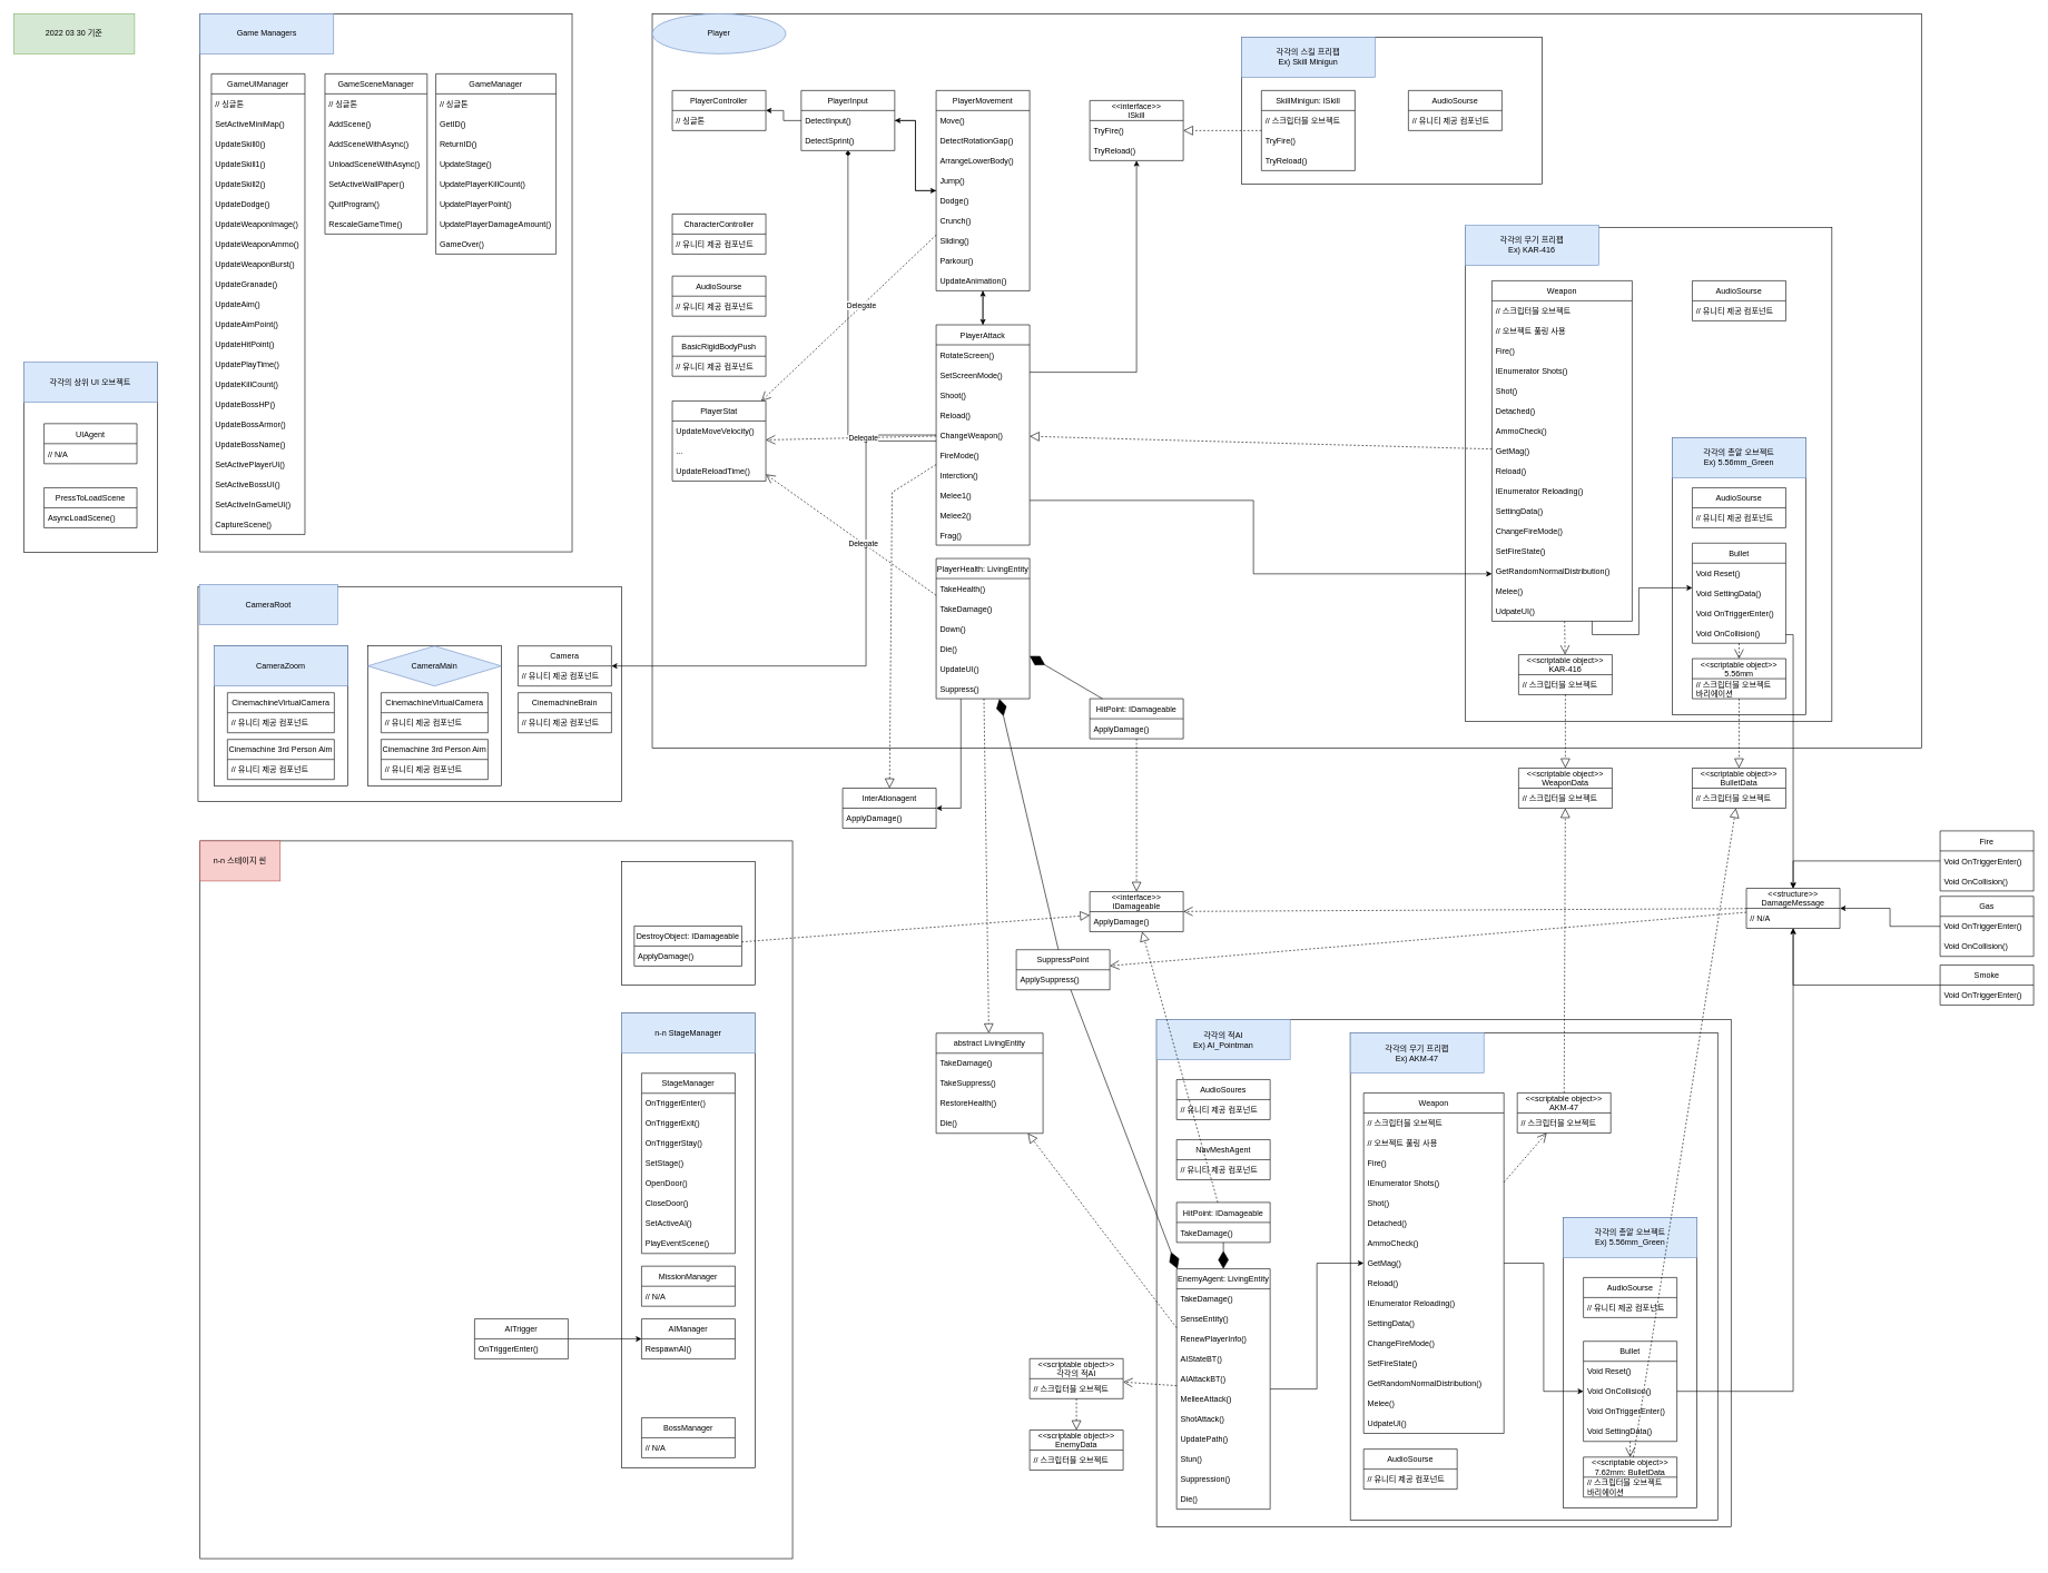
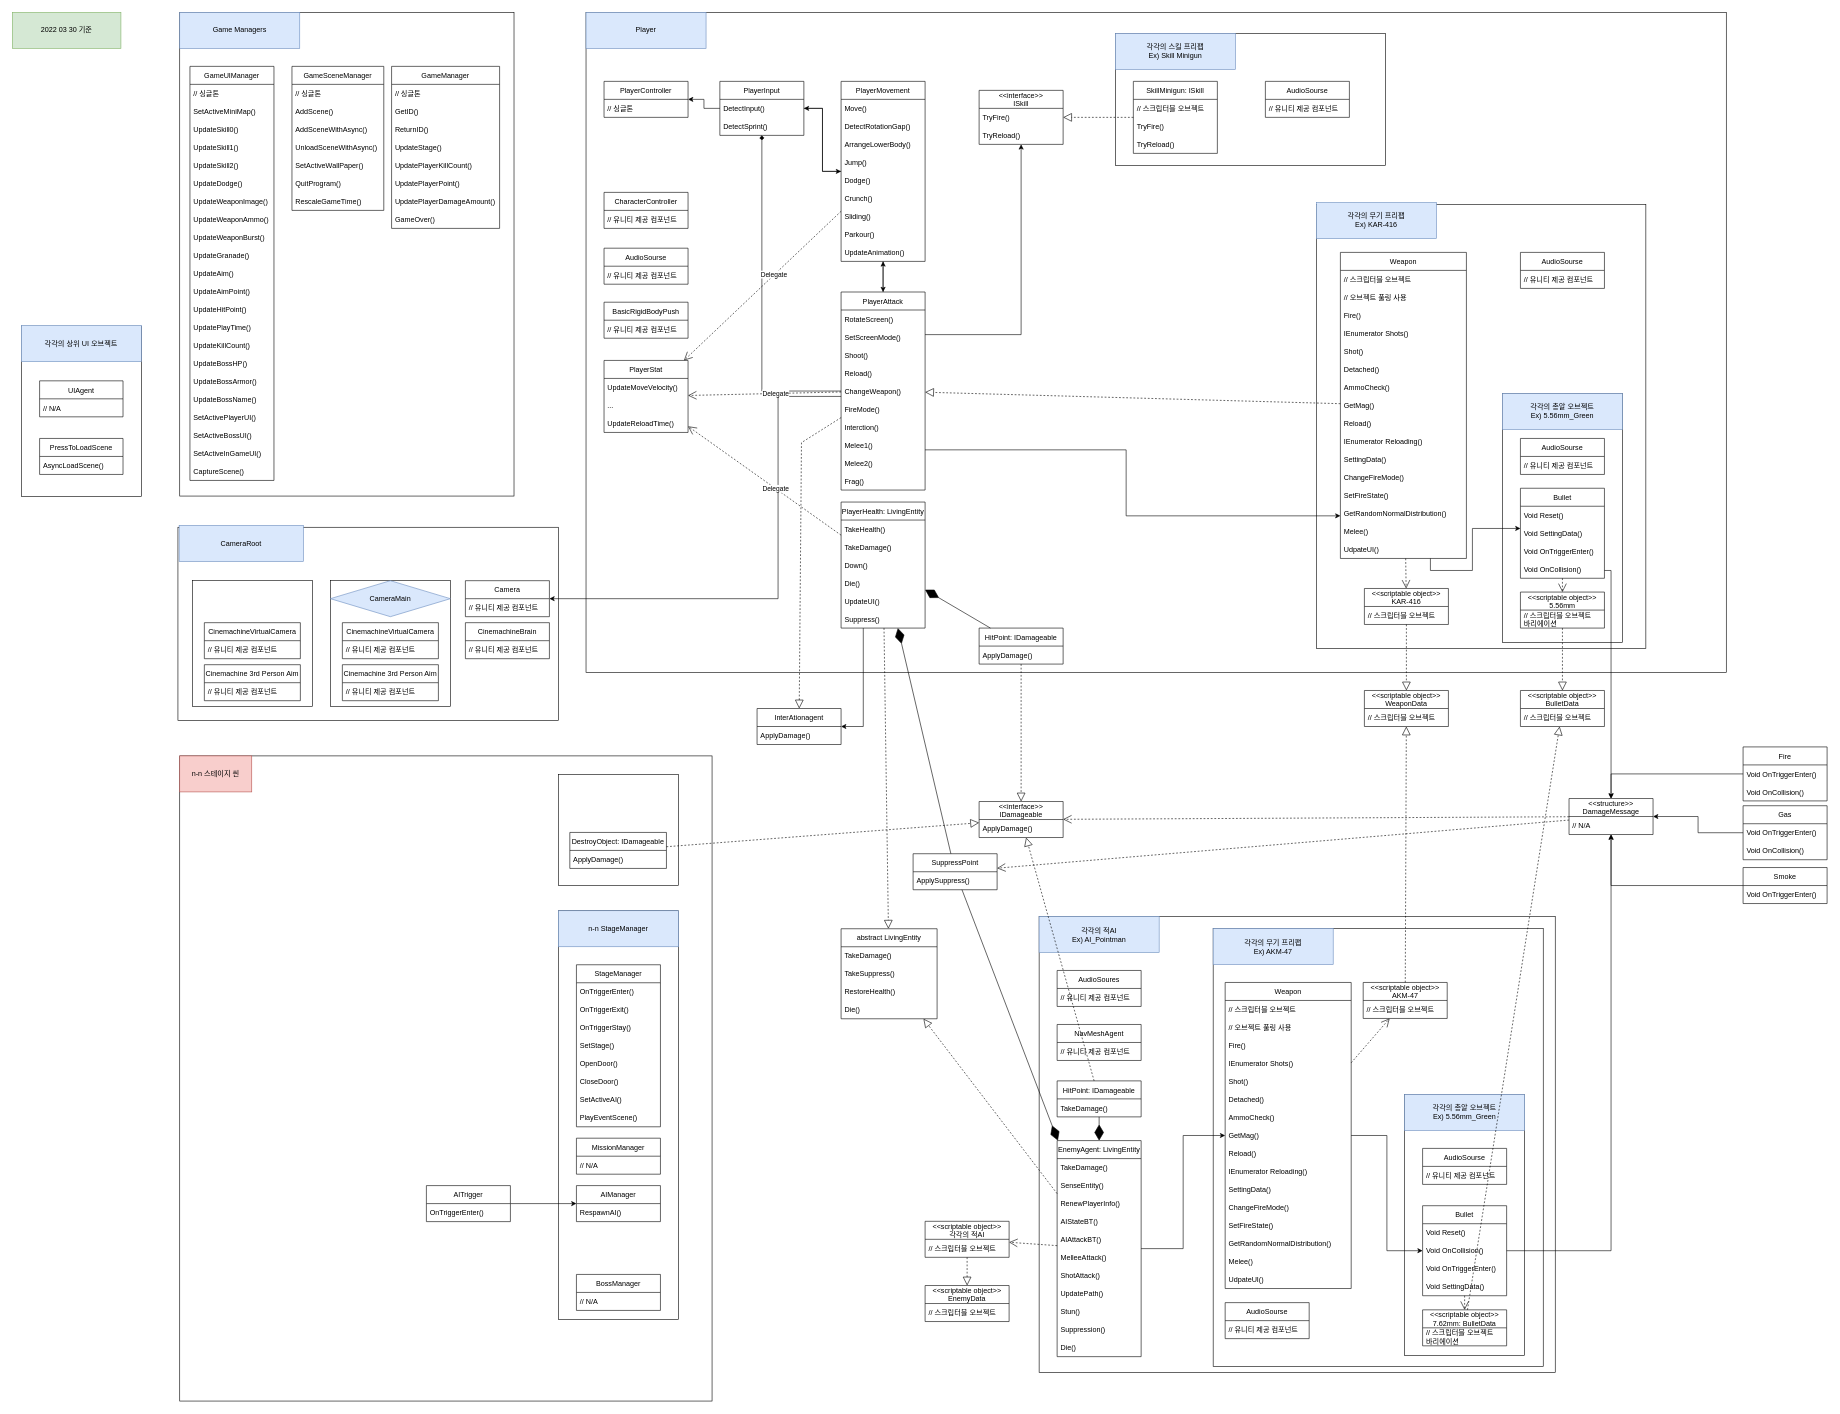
- <mxCell id="71" value="&lt;span&gt;Player&lt;/span&gt;" style="ellipse;whiteSpace=wrap;html=1;fillColor=#dae8fc;strokeColor=#6c8ebf;fontStyle=0;" parent="1" vertex="1"><mxGeometry x="976" y="20" width="200" height="60" as="geometry" /></mxCell>
+ <mxCell id="71" value="&lt;span&gt;Player&lt;/span&gt;" style="rounded=0;whiteSpace=wrap;html=1;fillColor=#dae8fc;strokeColor=#6c8ebf;fontStyle=0" parent="1" vertex="1"><mxGeometry x="976" y="20" width="200" height="60" as="geometry" /></mxCell>
- <mxCell id="138" value="&lt;span&gt;CameraZoom&lt;/span&gt;" style="rounded=0;whiteSpace=wrap;html=1;fillColor=#dae8fc;strokeColor=#6c8ebf;fontStyle=0" parent="1" vertex="1"><mxGeometry x="320" y="967" width="200" height="60" as="geometry" /></mxCell>
